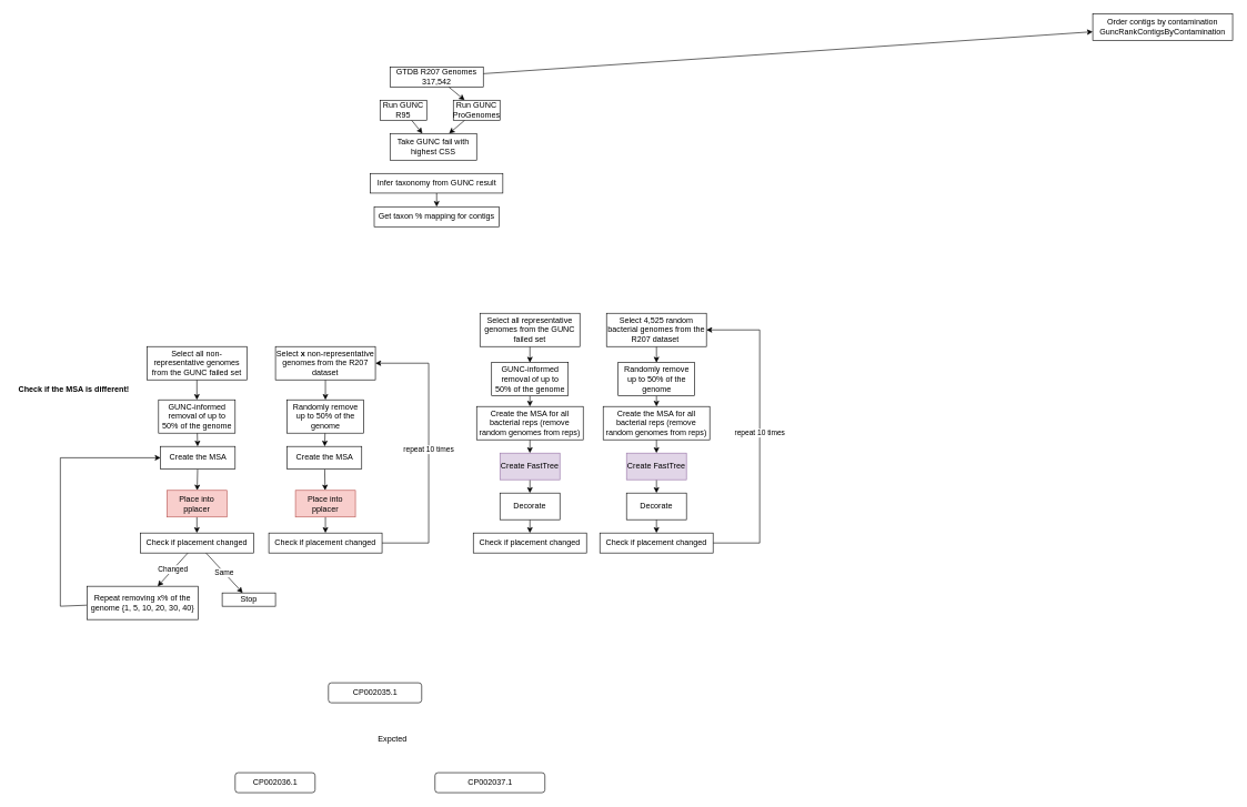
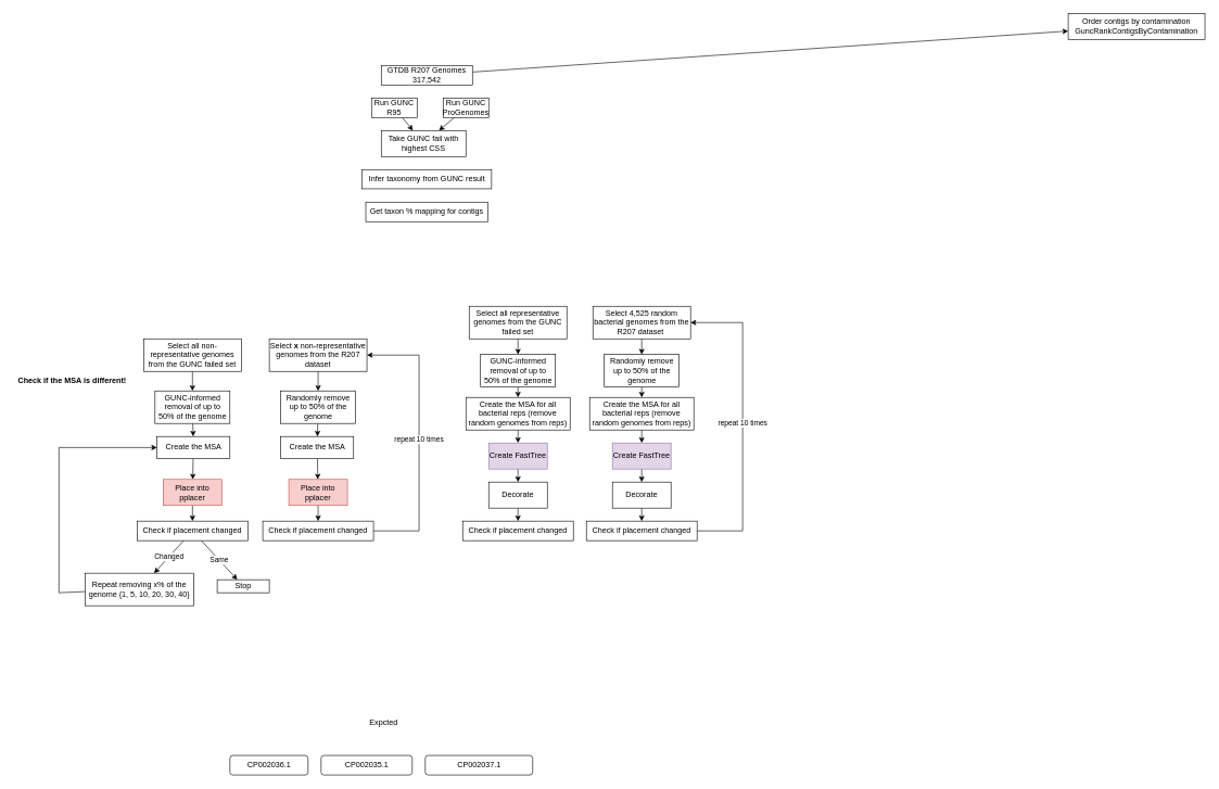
- <mxCell id="43" style="edgeStyle=none;rounded=0;orthogonalLoop=1;jettySize=auto;html=1;" parent="1" source="45" target="49" edge="1"><mxGeometry relative="1" as="geometry" /></mxCell>
- <mxCell id="51" style="edgeStyle=none;rounded=0;orthogonalLoop=1;jettySize=auto;html=1;" parent="1" source="52" target="53" edge="1"><mxGeometry relative="1" as="geometry" /></mxCell>
- <mxCell id="63" value="CP002035.1" style="rounded=1;whiteSpace=wrap;html=1;" parent="1" vertex="1"><mxGeometry x="492.5" y="1025" width="140" height="30" as="geometry" /></mxCell>
+ <mxCell id="63" value="CP002035.1" style="rounded=1;whiteSpace=wrap;html=1;" parent="1" vertex="1"><mxGeometry x="492.5" y="1160" width="140" height="30" as="geometry" /></mxCell>
